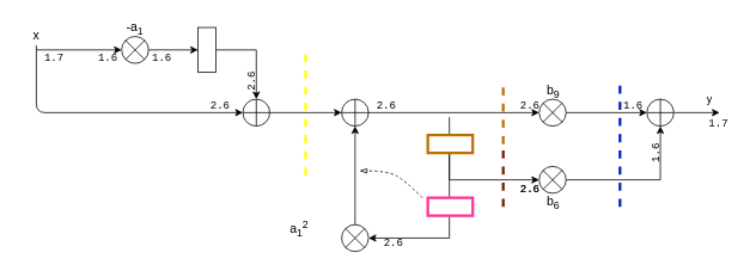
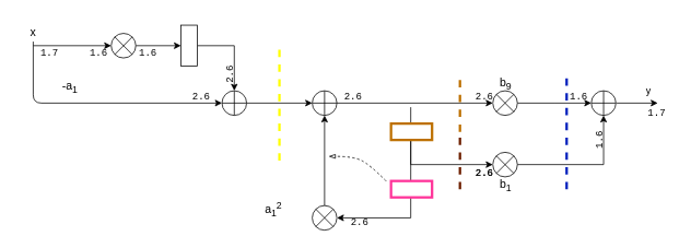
- <mxCell id="14" value="&lt;font style=&quot;font-size: 14px&quot;&gt;-a&lt;sub&gt;1&lt;/sub&gt;&lt;/font&gt;" style="text;html=1;strokeColor=none;fillColor=none;align=center;verticalAlign=middle;whiteSpace=wrap;rounded=0;" vertex="1" parent="1"><mxGeometry x="130" y="20" width="40" height="20" as="geometry" /></mxCell>
+ <mxCell id="14" value="&lt;font style=&quot;font-size: 14px&quot;&gt;-a&lt;sub&gt;1&lt;/sub&gt;&lt;/font&gt;" style="text;html=1;strokeColor=none;fillColor=none;align=center;verticalAlign=middle;whiteSpace=wrap;rounded=0;" vertex="1" parent="1"><mxGeometry x="65" y="95" width="40" height="20" as="geometry" /></mxCell>
- <mxCell id="31" value="&lt;font style=&quot;font-size: 14px&quot;&gt;b&lt;sub&gt;6&lt;/sub&gt;&lt;/font&gt;" style="text;html=1;strokeColor=none;fillColor=none;align=center;verticalAlign=middle;whiteSpace=wrap;rounded=0;" vertex="1" parent="1"><mxGeometry x="596" y="215" width="40" height="20" as="geometry" /></mxCell>
+ <mxCell id="31" value="&lt;font style=&quot;font-size: 14px&quot;&gt;b&lt;sub&gt;1&lt;/sub&gt;&lt;/font&gt;" style="text;html=1;strokeColor=none;fillColor=none;align=center;verticalAlign=middle;whiteSpace=wrap;rounded=0;" vertex="1" parent="1"><mxGeometry x="596" y="215" width="40" height="20" as="geometry" /></mxCell>
